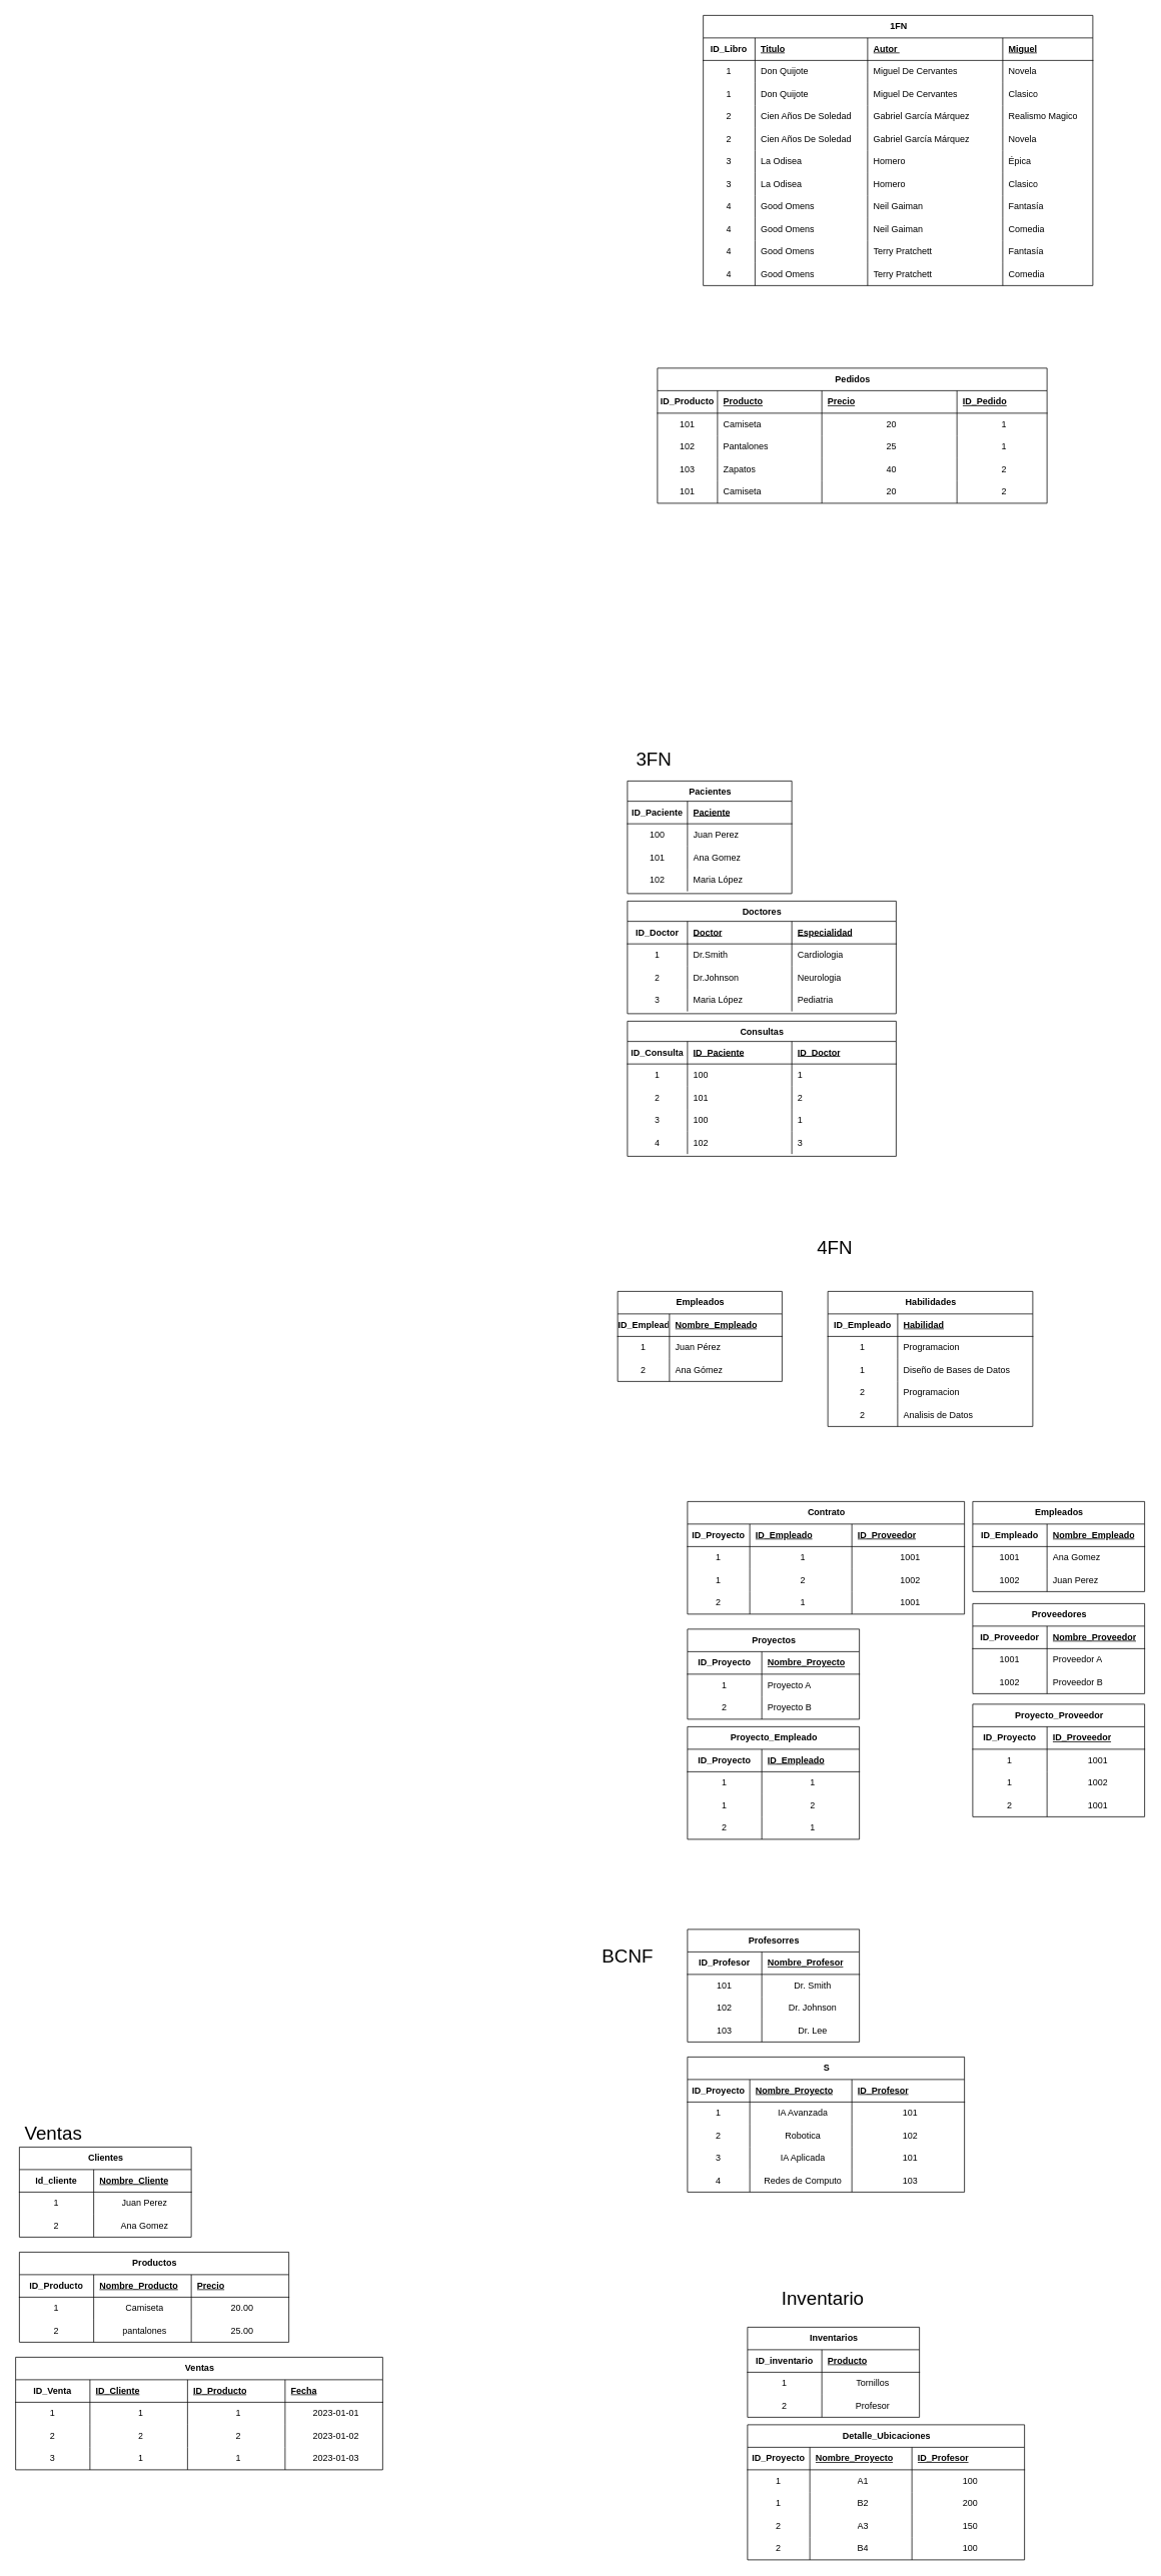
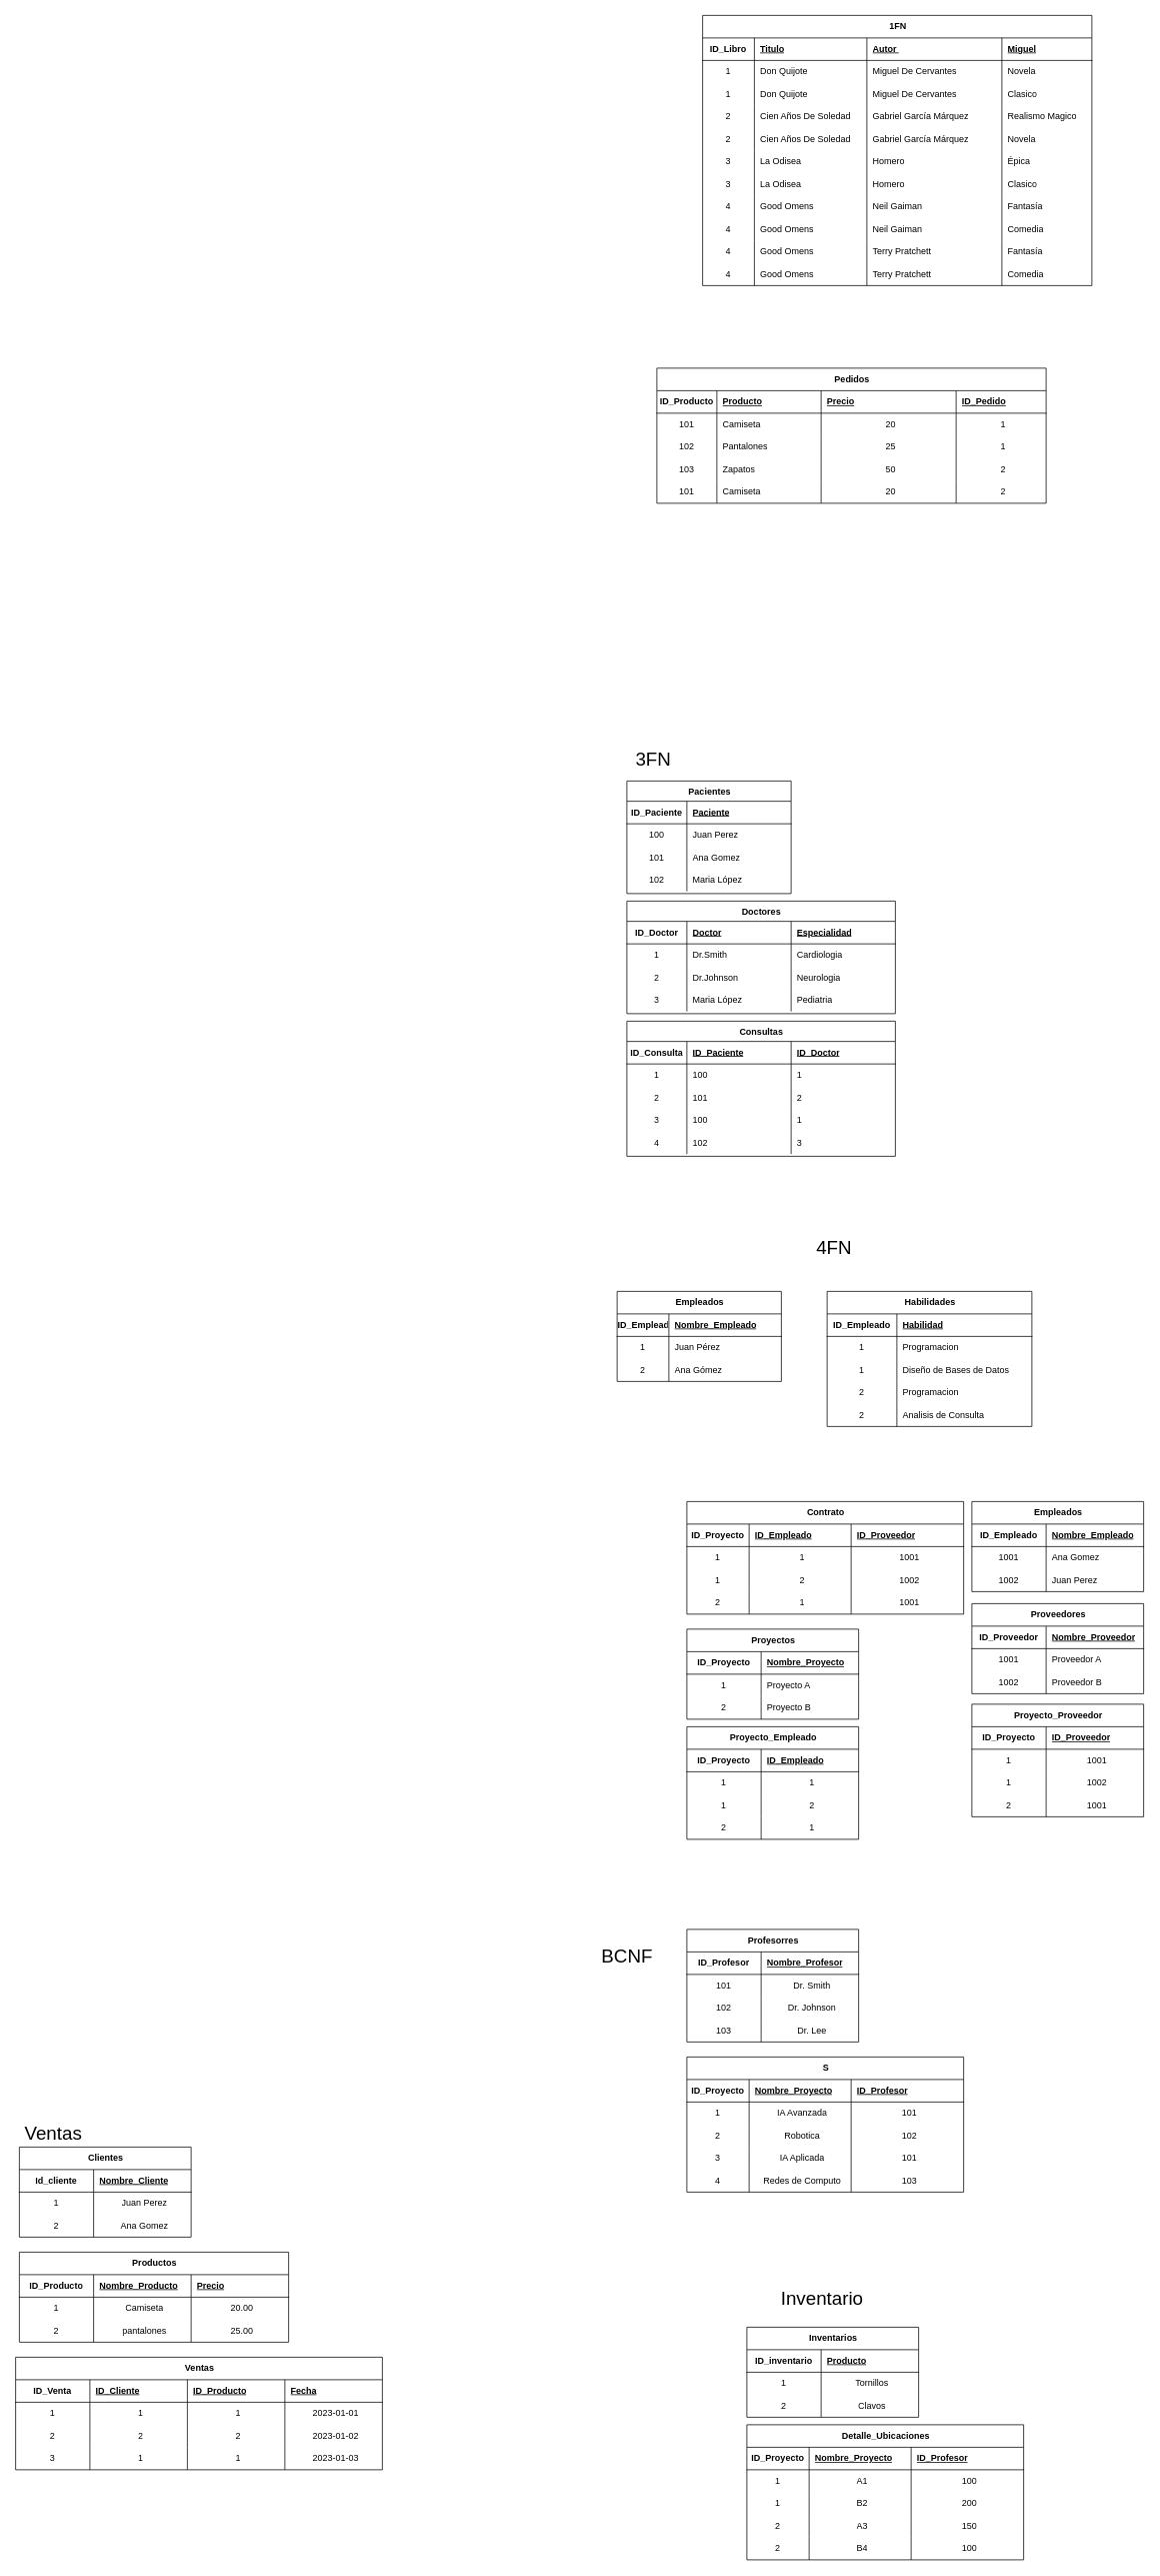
- <mxCell id="87" value="40" style="shape=partialRectangle;connectable=0;fillColor=none;top=0;left=0;bottom=0;right=0;align=center;spacingLeft=6;overflow=hidden;whiteSpace=wrap;html=1;" vertex="1" parent="84"><mxGeometry x="219" width="180" height="30" as="geometry"><mxRectangle width="180" height="30" as="alternateBounds" /></mxGeometry></mxCell>
+ <mxCell id="87" value="50" style="shape=partialRectangle;connectable=0;fillColor=none;top=0;left=0;bottom=0;right=0;align=center;spacingLeft=6;overflow=hidden;whiteSpace=wrap;html=1;" vertex="1" parent="84"><mxGeometry x="219" width="180" height="30" as="geometry"><mxRectangle width="180" height="30" as="alternateBounds" /></mxGeometry></mxCell>
- <mxCell id="162" value="Analisis de Datos" style="shape=partialRectangle;connectable=0;fillColor=none;top=0;left=0;bottom=0;right=0;align=left;spacingLeft=6;overflow=hidden;whiteSpace=wrap;html=1;" vertex="1" parent="160"><mxGeometry x="93" width="180" height="30" as="geometry"><mxRectangle width="180" height="30" as="alternateBounds" /></mxGeometry></mxCell>
+ <mxCell id="162" value="Analisis de Consulta" style="shape=partialRectangle;connectable=0;fillColor=none;top=0;left=0;bottom=0;right=0;align=left;spacingLeft=6;overflow=hidden;whiteSpace=wrap;html=1;" vertex="1" parent="160"><mxGeometry x="93" width="180" height="30" as="geometry"><mxRectangle width="180" height="30" as="alternateBounds" /></mxGeometry></mxCell>
- <mxCell id="280" value="Profesor" style="shape=partialRectangle;connectable=0;fillColor=none;top=0;left=0;bottom=0;right=0;align=center;spacingLeft=6;overflow=hidden;whiteSpace=wrap;html=1;" vertex="1" parent="278"><mxGeometry x="99.0" width="130.0" height="30" as="geometry"><mxRectangle width="130.0" height="30" as="alternateBounds" /></mxGeometry></mxCell>
+ <mxCell id="280" value="Clavos" style="shape=partialRectangle;connectable=0;fillColor=none;top=0;left=0;bottom=0;right=0;align=center;spacingLeft=6;overflow=hidden;whiteSpace=wrap;html=1;" vertex="1" parent="278"><mxGeometry x="99.0" width="130.0" height="30" as="geometry"><mxRectangle width="130.0" height="30" as="alternateBounds" /></mxGeometry></mxCell>
